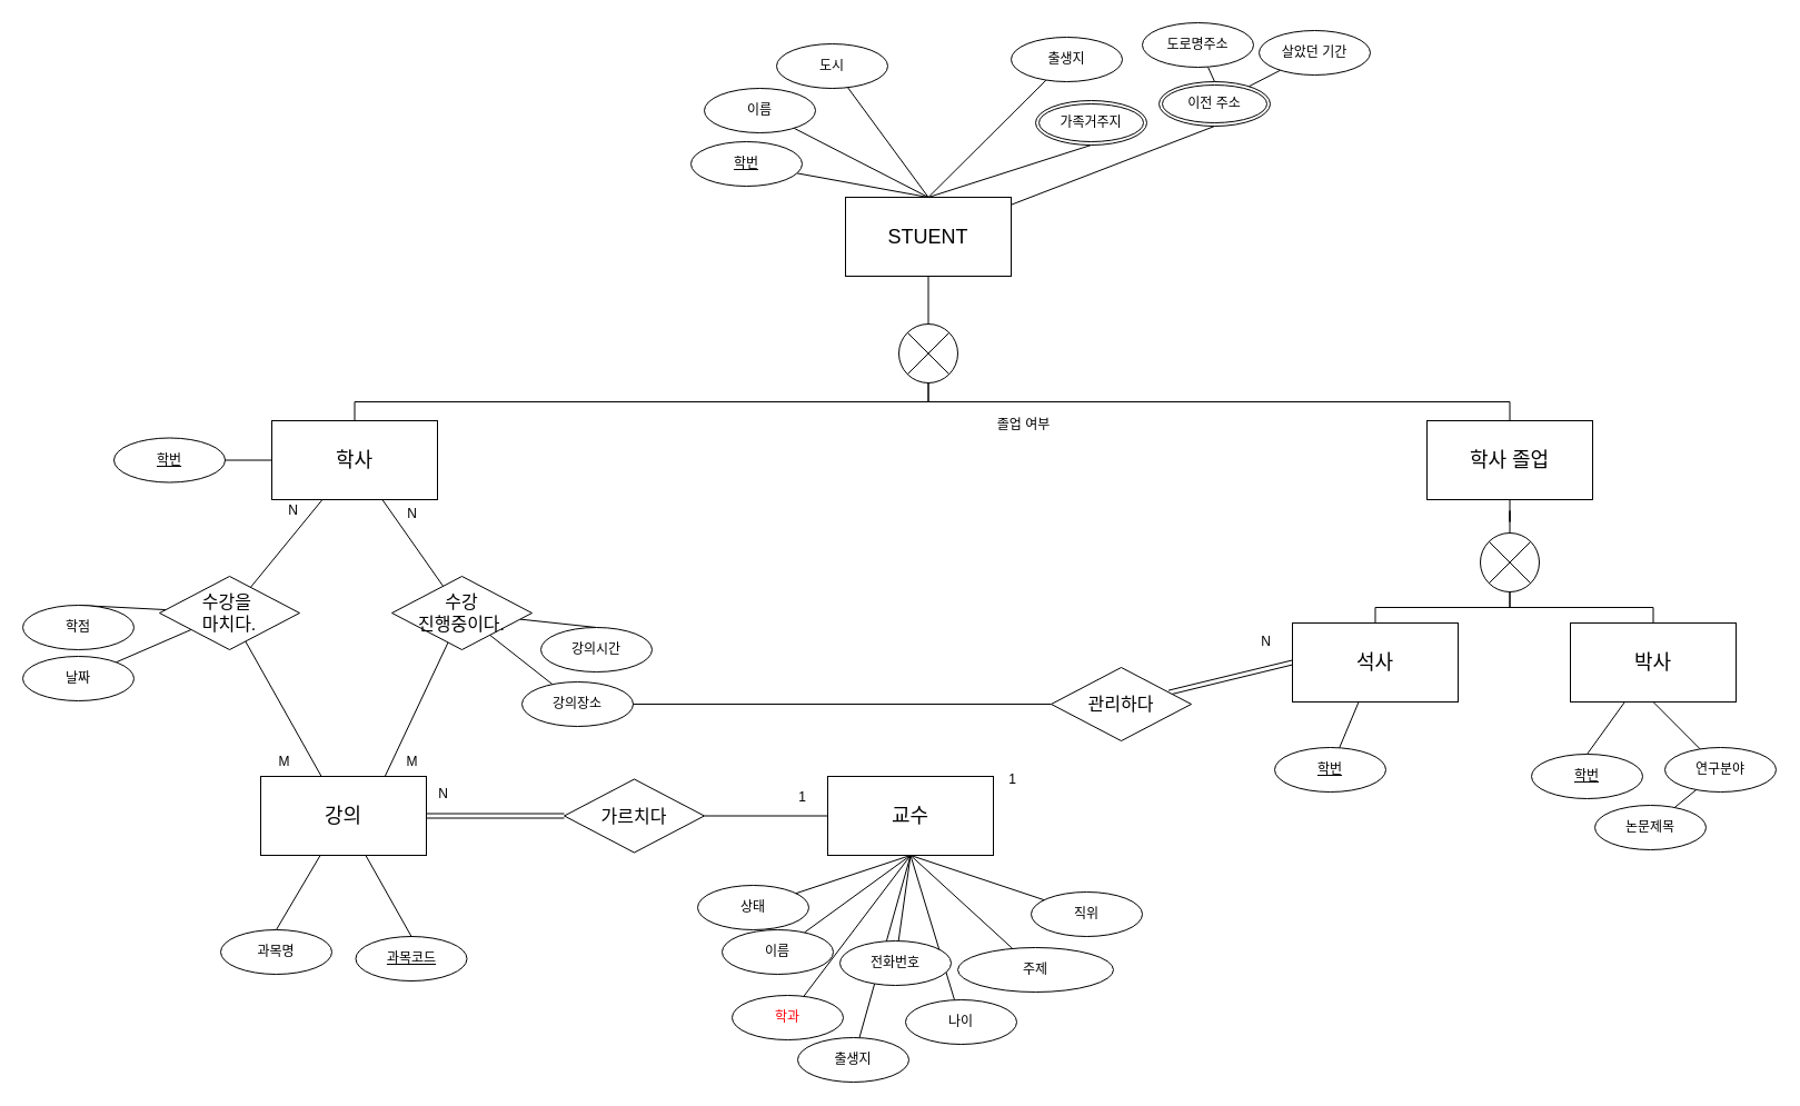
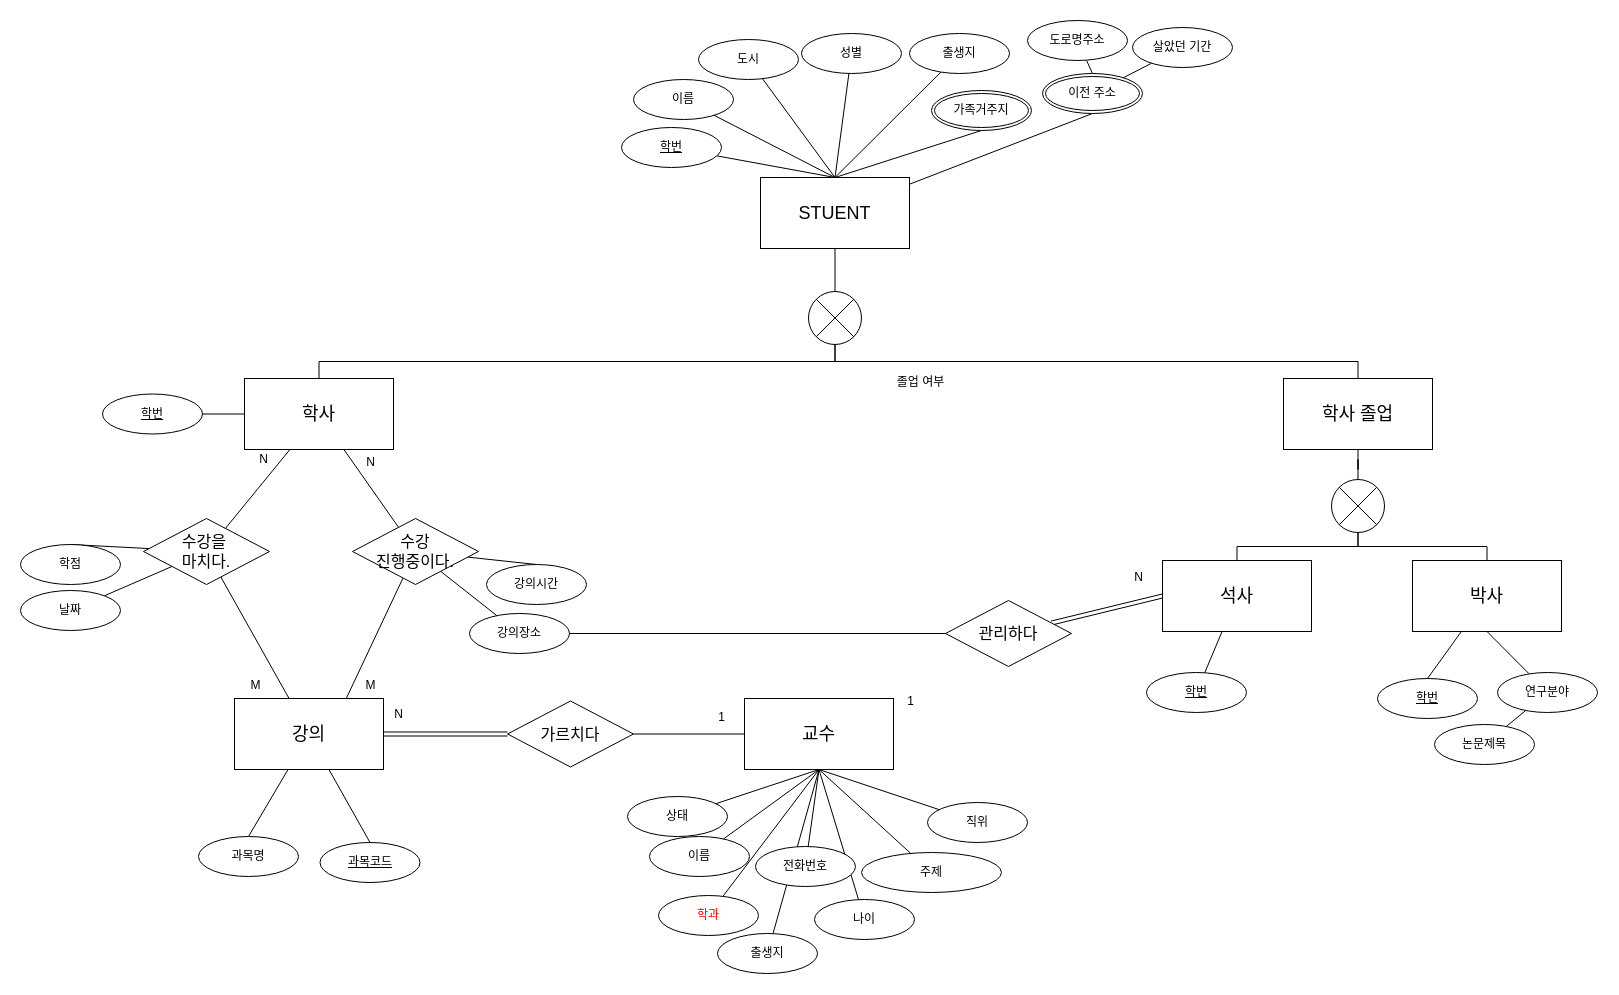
+ <mxCell id="51" value="성별" style="ellipse;whiteSpace=wrap;html=1;align=center;" vertex="1" parent="1"><mxGeometry x="801" y="33" width="100" height="40" as="geometry" /></mxCell>
+ <mxCell id="50" style="rounded=0;orthogonalLoop=1;jettySize=auto;html=1;endArrow=none;endFill=0;entryX=0.5;entryY=0;entryDx=0;entryDy=0;" edge="1" parent="1" source="51" target="3"><mxGeometry relative="1" as="geometry" /></mxCell>
